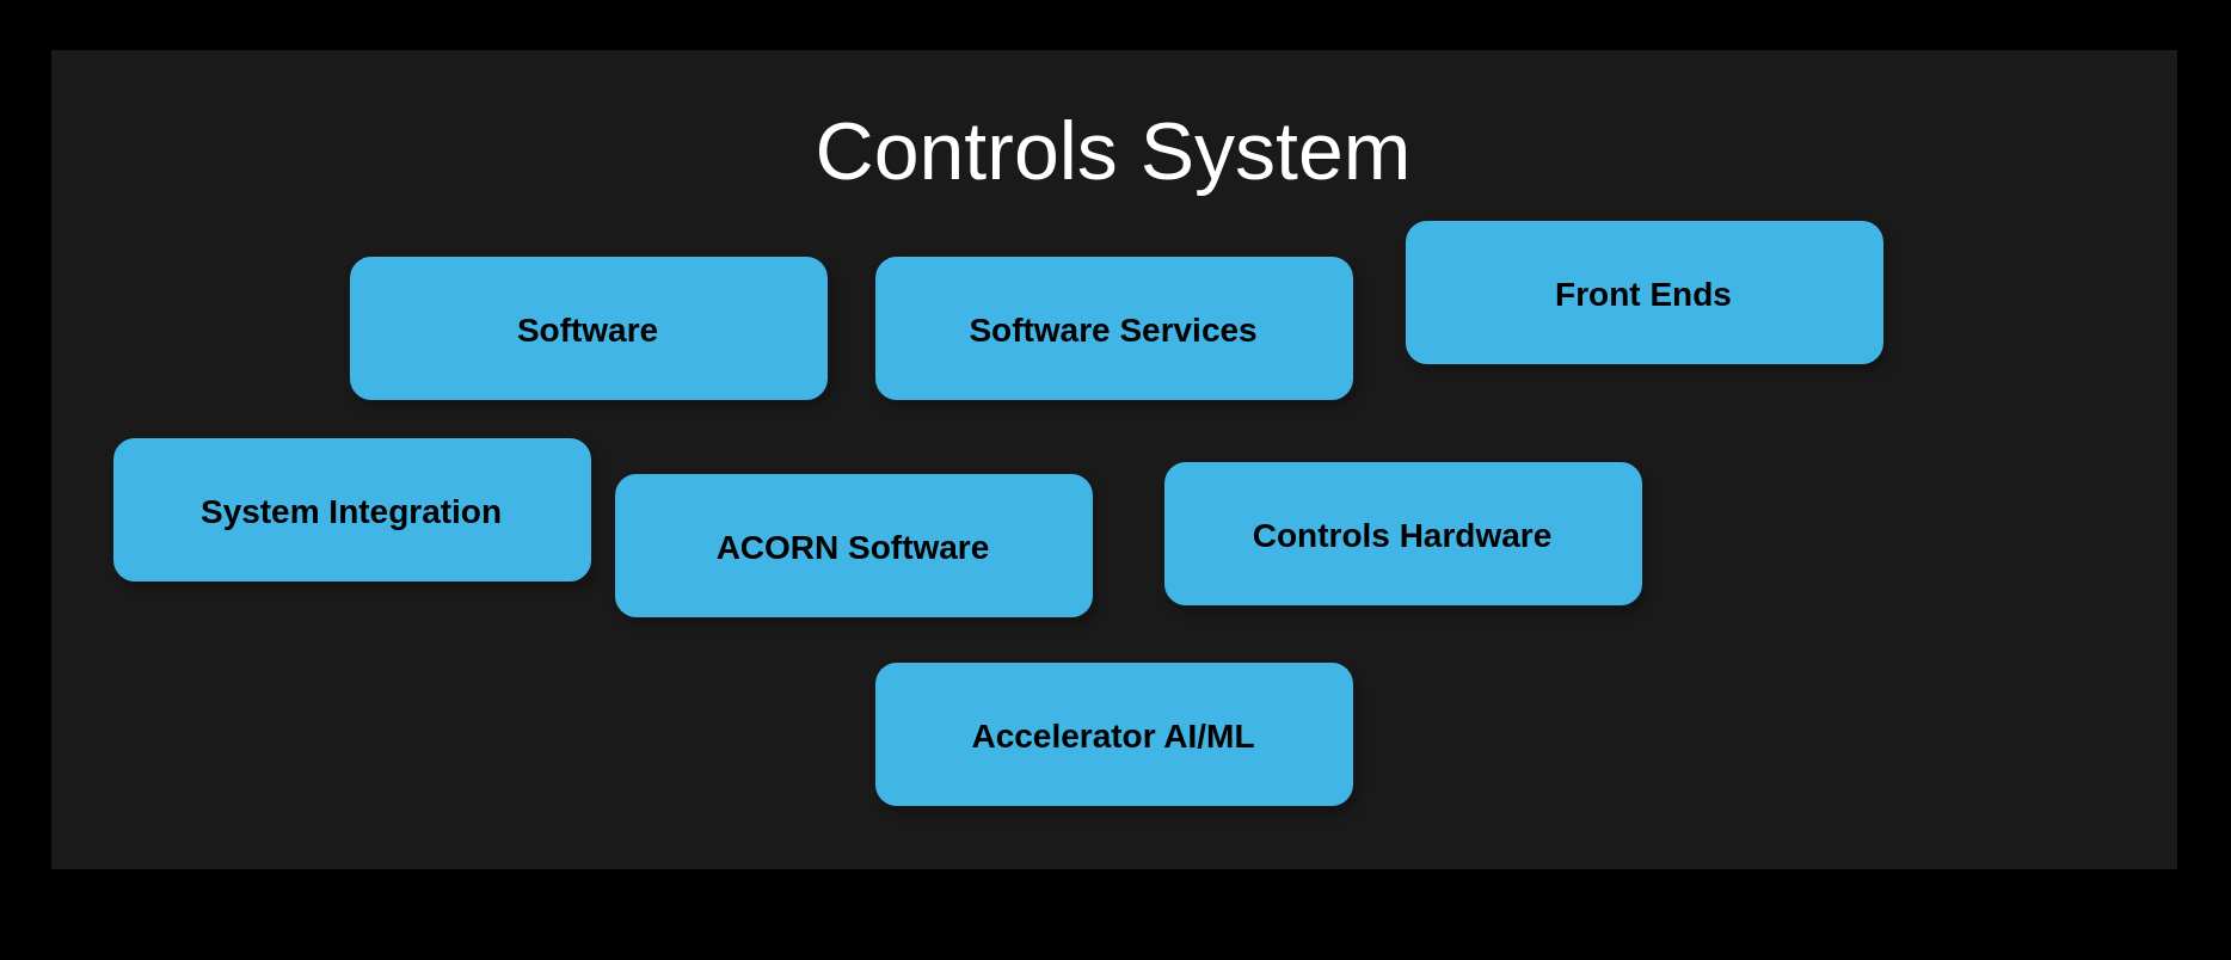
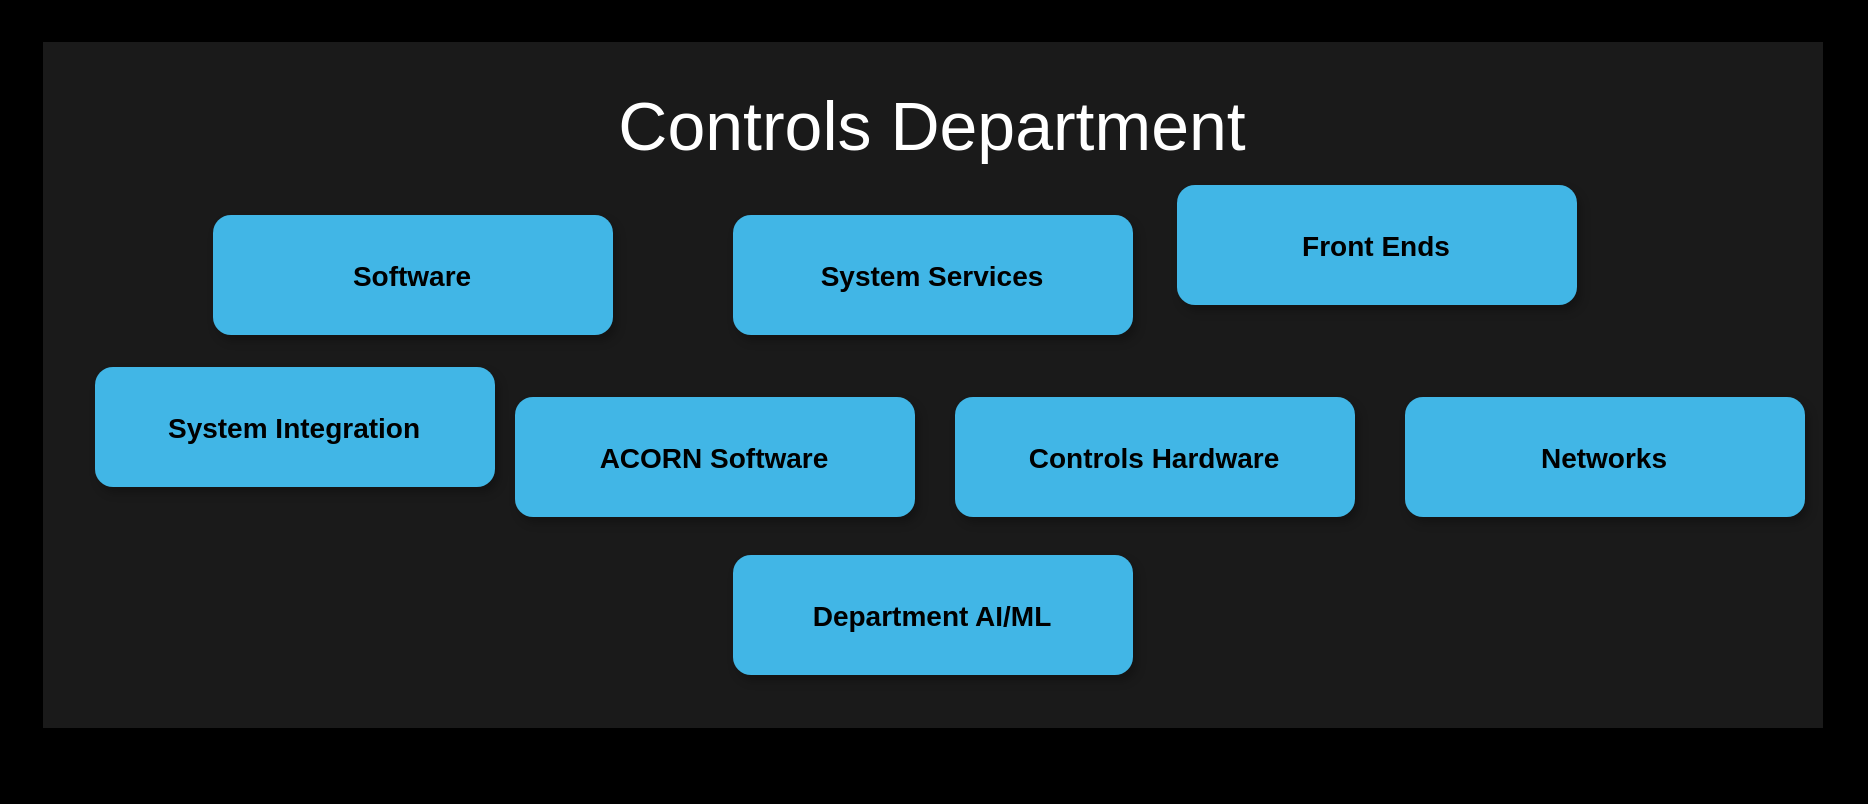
- <mxCell id="13" value="Controls System" style="text;html=1;strokeColor=none;fillColor=none;align=center;verticalAlign=middle;whiteSpace=wrap;rounded=0;fontColor=#FFFFFF;fontSize=34;" vertex="1" parent="1"><mxGeometry x="201.13" y="48" width="529.75" height="30" as="geometry" /></mxCell>
+ <mxCell id="13" value="Controls Department" style="text;html=1;strokeColor=none;fillColor=none;align=center;verticalAlign=middle;whiteSpace=wrap;rounded=0;fontColor=#FFFFFF;fontSize=34;" vertex="1" parent="1"><mxGeometry x="201.13" y="48" width="529.75" height="30" as="geometry" /></mxCell>
- <mxCell id="4" value="Software" style="rounded=1;fillColor=#41B6E6;strokeColor=none;shadow=1;gradientColor=none;fontStyle=1;fontColor=#000000;fontSize=14;strokeWidth=2;" vertex="1" parent="1"><mxGeometry x="146" y="107" width="200" height="60" as="geometry" /></mxCell>
+ <mxCell id="4" value="Software" style="rounded=1;fillColor=#41B6E6;strokeColor=none;shadow=1;gradientColor=none;fontStyle=1;fontColor=#000000;fontSize=14;strokeWidth=2;" vertex="1" parent="1"><mxGeometry x="106" y="107" width="200" height="60" as="geometry" /></mxCell>
- <mxCell id="3" value="Software Services" style="rounded=1;fillColor=#41B6E6;strokeColor=none;shadow=1;gradientColor=none;fontStyle=1;fontColor=#000000;fontSize=14;strokeWidth=2;" vertex="1" parent="1"><mxGeometry x="366" y="107" width="200" height="60" as="geometry" /></mxCell>
+ <mxCell id="3" value="System Services" style="rounded=1;fillColor=#41B6E6;strokeColor=none;shadow=1;gradientColor=none;fontStyle=1;fontColor=#000000;fontSize=14;strokeWidth=2;" vertex="1" parent="1"><mxGeometry x="366" y="107" width="200" height="60" as="geometry" /></mxCell>
- <mxCell id="7" value="Controls Hardware" style="rounded=1;fillColor=#41B6E6;strokeColor=none;shadow=1;gradientColor=none;fontStyle=1;fontColor=#000000;fontSize=14;strokeWidth=2;" vertex="1" parent="1"><mxGeometry x="487" y="193" width="200" height="60" as="geometry" /></mxCell>
+ <mxCell id="7" value="Controls Hardware" style="rounded=1;fillColor=#41B6E6;strokeColor=none;shadow=1;gradientColor=none;fontStyle=1;fontColor=#000000;fontSize=14;strokeWidth=2;" vertex="1" parent="1"><mxGeometry x="477" y="198" width="200" height="60" as="geometry" /></mxCell>
+ <mxCell id="12" value="Networks" style="rounded=1;fillColor=#41B6E6;strokeColor=none;shadow=1;gradientColor=none;fontStyle=1;fontColor=#000000;fontSize=14;strokeWidth=2;" vertex="1" parent="1"><mxGeometry x="702" y="198" width="200" height="60" as="geometry" /></mxCell>
- <mxCell id="10" value="Accelerator AI/ML" style="rounded=1;fillColor=#41B6E6;strokeColor=none;shadow=1;gradientColor=none;fontStyle=1;fontColor=#000000;fontSize=14;strokeWidth=2;" vertex="1" parent="1"><mxGeometry x="366" y="277" width="200" height="60" as="geometry" /></mxCell>
+ <mxCell id="10" value="Department AI/ML" style="rounded=1;fillColor=#41B6E6;strokeColor=none;shadow=1;gradientColor=none;fontStyle=1;fontColor=#000000;fontSize=14;strokeWidth=2;" vertex="1" parent="1"><mxGeometry x="366" y="277" width="200" height="60" as="geometry" /></mxCell>
